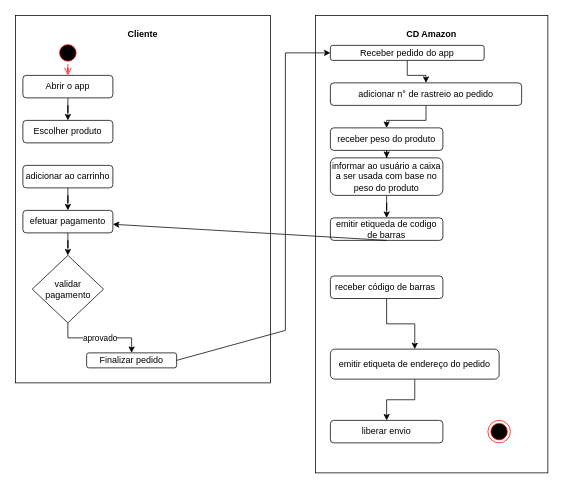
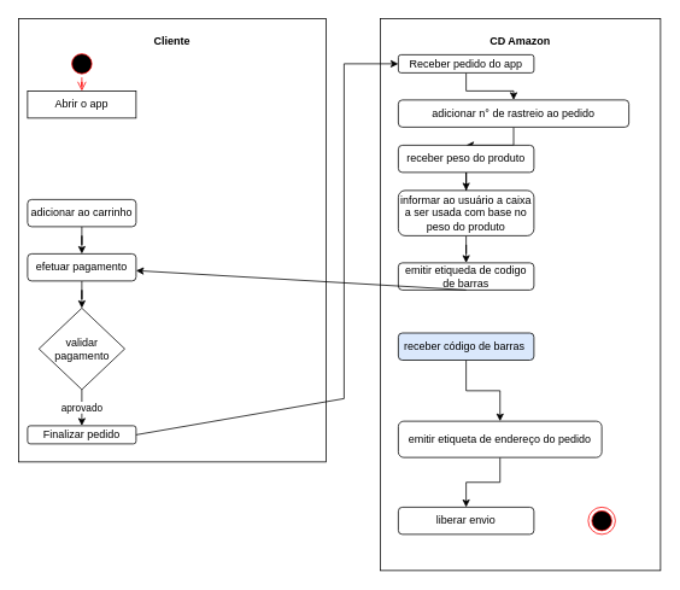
- <mxCell id="16" value="Receber pedido do app" style="rounded=1;whiteSpace=wrap;html=1;" parent="1" vertex="1"><mxGeometry x="440" y="60" width="205" height="20" as="geometry" /></mxCell>
+ <mxCell id="16" value="Receber pedido do app" style="rounded=1;whiteSpace=wrap;html=1;" parent="1" vertex="1"><mxGeometry x="440" y="60" width="150" height="20" as="geometry" /></mxCell>
- <mxCell id="4" value="Abrir o app" style="rounded=1;whiteSpace=wrap;html=1;" parent="1" vertex="1"><mxGeometry x="30" y="100" width="120" height="30" as="geometry" /></mxCell>
+ <mxCell id="4" value="Abrir o app" style="whiteSpace=wrap;html=1;rounded=0;" parent="1" vertex="1"><mxGeometry x="30" y="100" width="120" height="30" as="geometry" /></mxCell>
- <mxCell id="3" value="" style="edgeStyle=orthogonalEdgeStyle;rounded=0;orthogonalLoop=1;jettySize=auto;html=1;" parent="1" source="4" target="5" edge="1"><mxGeometry relative="1" as="geometry" /></mxCell>
- <mxCell id="5" value="Escolher produto" style="rounded=1;whiteSpace=wrap;html=1;" parent="1" vertex="1"><mxGeometry x="30" y="160" width="120" height="30" as="geometry" /></mxCell>
- <mxCell id="20" value="receber peso do produto" style="rounded=1;whiteSpace=wrap;html=1;" parent="1" vertex="1"><mxGeometry x="440" y="170" width="150" height="30" as="geometry" /></mxCell>
+ <mxCell id="20" value="receber peso do produto" style="rounded=1;whiteSpace=wrap;html=1;" parent="1" vertex="1"><mxGeometry x="440" y="160" width="150" height="30" as="geometry" /></mxCell>
- <mxCell id="25" value="receber código de barras&amp;nbsp;" style="rounded=1;whiteSpace=wrap;html=1;" parent="1" vertex="1"><mxGeometry x="440" y="367.5" width="150" height="30" as="geometry" /></mxCell>
+ <mxCell id="25" value="receber código de barras&amp;nbsp;" style="rounded=1;whiteSpace=wrap;html=1;fillColor=#dae8fc;" parent="1" vertex="1"><mxGeometry x="440" y="367.5" width="150" height="30" as="geometry" /></mxCell>
- <mxCell id="12" value="Finalizar pedido" style="rounded=1;whiteSpace=wrap;html=1;" parent="1" vertex="1"><mxGeometry x="115" y="470" width="120" height="20" as="geometry" /></mxCell>
+ <mxCell id="12" value="Finalizar pedido" style="rounded=1;whiteSpace=wrap;html=1;" parent="1" vertex="1"><mxGeometry x="30" y="470" width="120" height="20" as="geometry" /></mxCell>
